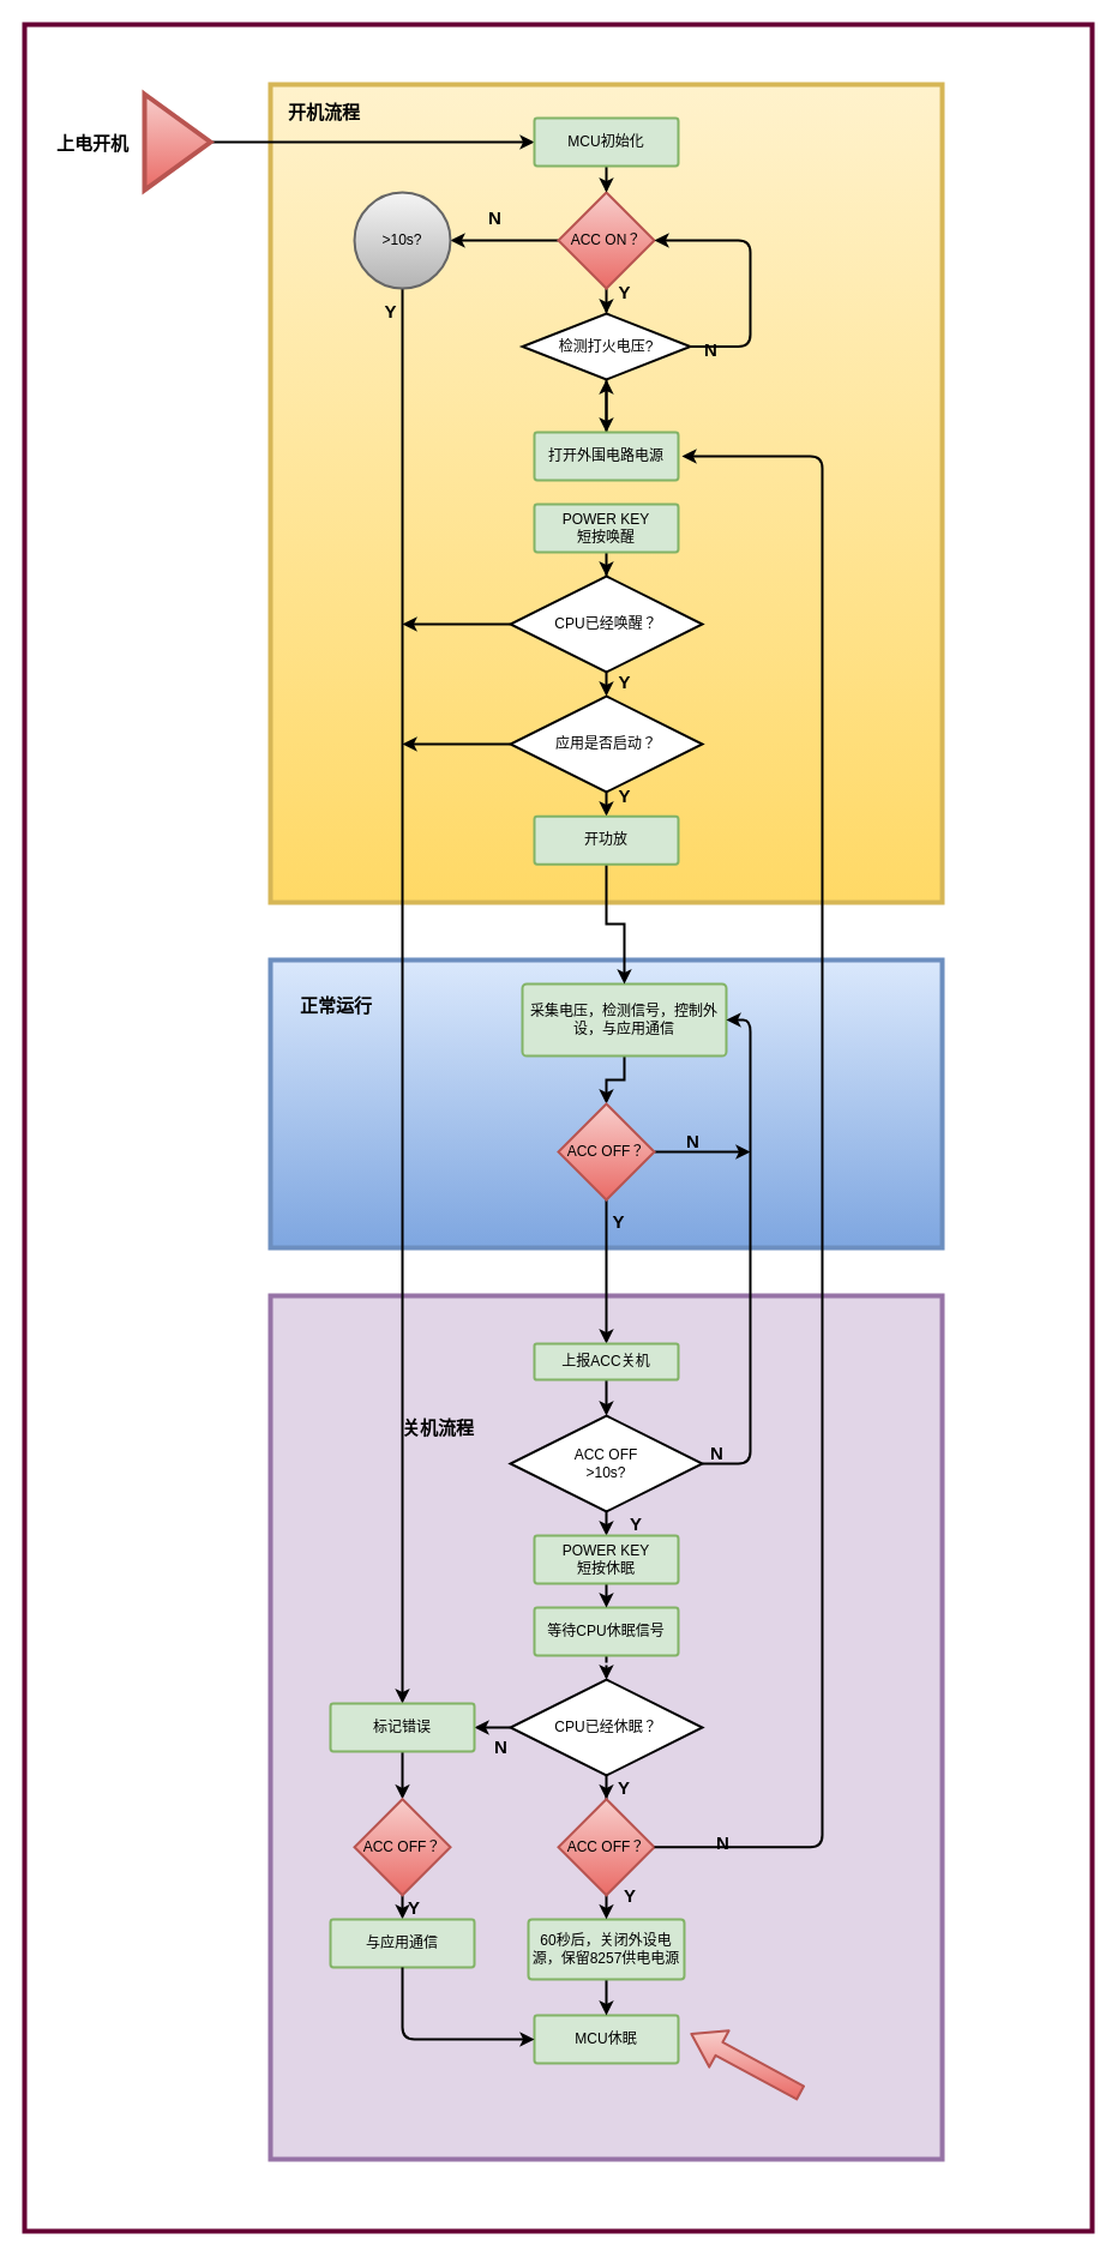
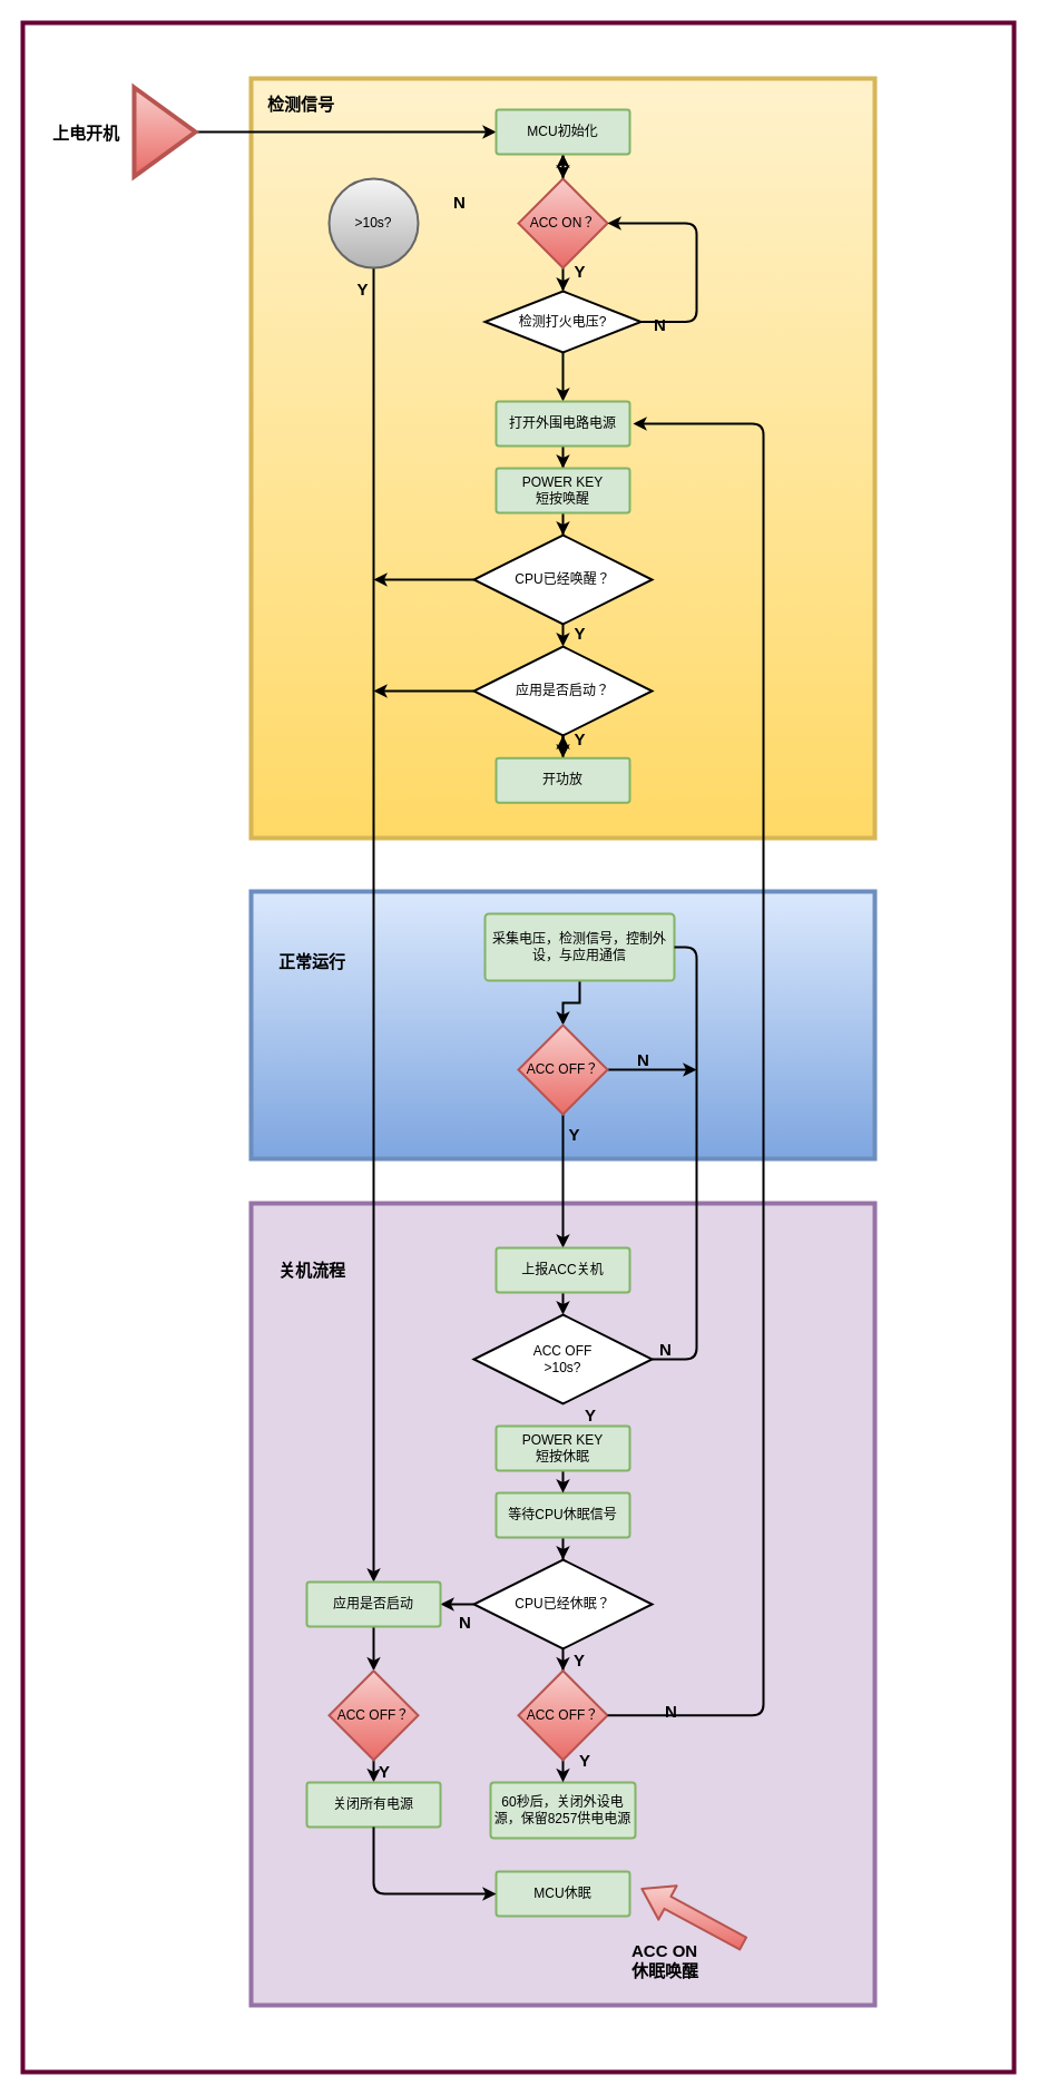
- <mxCell id="39" value="&lt;b&gt;开机流程&lt;/b&gt;" style="text;html=1;strokeColor=none;fillColor=none;align=center;verticalAlign=middle;whiteSpace=wrap;rounded=0;labelBackgroundColor=none;fontFamily=Helvetica;fontSize=15;" parent="1" vertex="1"><mxGeometry x="225" y="78" width="90" height="30" as="geometry" /></mxCell>
+ <mxCell id="39" value="&lt;b&gt;检测信号&lt;/b&gt;" style="text;html=1;strokeColor=none;fillColor=none;align=center;verticalAlign=middle;whiteSpace=wrap;rounded=0;labelBackgroundColor=none;fontFamily=Helvetica;fontSize=15;" parent="1" vertex="1"><mxGeometry x="225" y="78" width="90" height="30" as="geometry" /></mxCell>
- <mxCell id="7" value="" style="edgeStyle=orthogonalEdgeStyle;rounded=0;orthogonalLoop=1;jettySize=auto;html=1;strokeWidth=2;entryX=1;entryY=0.5;entryDx=0;entryDy=0;" edge="1" parent="1" source="8" target="76"><mxGeometry relative="1" as="geometry"><mxPoint x="385" y="200" as="targetPoint" /></mxGeometry></mxCell>
+ <mxCell id="7" value="" style="edgeStyle=orthogonalEdgeStyle;rounded=0;orthogonalLoop=1;jettySize=auto;html=1;strokeWidth=2;" edge="1" parent="1" source="8" target="38"><mxGeometry relative="1" as="geometry"><mxPoint x="385" y="200" as="targetPoint" /></mxGeometry></mxCell>
- <mxCell id="11" value="" style="edgeStyle=orthogonalEdgeStyle;rounded=0;orthogonalLoop=1;jettySize=auto;html=1;strokeWidth=2;" edge="1" parent="1" source="12" target="9"><mxGeometry relative="1" as="geometry"><mxPoint x="505" y="480" as="targetPoint" /></mxGeometry></mxCell>
+ <mxCell id="11" value="" style="edgeStyle=orthogonalEdgeStyle;rounded=0;orthogonalLoop=1;jettySize=auto;html=1;strokeWidth=2;" edge="1" parent="1" source="12" target="75"><mxGeometry relative="1" as="geometry"><mxPoint x="505" y="480" as="targetPoint" /></mxGeometry></mxCell>
- <mxCell id="50" value="" style="edgeStyle=orthogonalEdgeStyle;rounded=0;html=1;jettySize=auto;orthogonalLoop=1;strokeWidth=2;entryX=0.5;entryY=0;entryPerimeter=0;" parent="1" source="51" target="19" edge="1"><mxGeometry relative="1" as="geometry"><mxPoint x="505" y="900.143" as="targetPoint" /></mxGeometry></mxCell>
+ <mxCell id="50" value="" style="edgeStyle=orthogonalEdgeStyle;rounded=0;html=1;jettySize=auto;orthogonalLoop=1;strokeWidth=2;" parent="1" source="51" target="49" edge="1"><mxGeometry relative="1" as="geometry"><mxPoint x="505" y="900.143" as="targetPoint" /></mxGeometry></mxCell>
- <mxCell id="42" value="&lt;b&gt;正常运行&lt;/b&gt;" style="text;html=1;strokeColor=none;fillColor=none;align=center;verticalAlign=middle;whiteSpace=wrap;rounded=0;labelBackgroundColor=none;fontFamily=Helvetica;fontSize=15;" parent="1" vertex="1"><mxGeometry x="235" y="823" width="90" height="30" as="geometry" /></mxCell>
+ <mxCell id="42" value="&lt;b&gt;正常运行&lt;/b&gt;" style="text;html=1;strokeColor=none;fillColor=none;align=center;verticalAlign=middle;whiteSpace=wrap;rounded=0;labelBackgroundColor=none;fontFamily=Helvetica;fontSize=15;" parent="1" vertex="1"><mxGeometry x="235" y="848" width="90" height="30" as="geometry" /></mxCell>
- <mxCell id="53" value="" style="edgeStyle=elbowEdgeStyle;elbow=horizontal;endArrow=classic;html=1;strokeWidth=2;entryX=1;entryY=0.5;entryDx=0;entryDy=0;exitX=1;exitY=0.5;exitDx=0;exitDy=0;exitPerimeter=0;entryPerimeter=0;" parent="1" source="52" target="19" edge="1"><mxGeometry width="50" height="50" relative="1" as="geometry"><mxPoint x="585" y="1200" as="sourcePoint" /><mxPoint x="545" y="990" as="targetPoint" /><Array as="points"><mxPoint x="625" y="1160" /></Array></mxGeometry></mxCell>
+ <mxCell id="53" value="" style="edgeStyle=elbowEdgeStyle;elbow=horizontal;endArrow=none;html=1;strokeWidth=2;entryX=1;entryY=0.5;entryDx=0;entryDy=0;exitX=1;exitY=0.5;exitDx=0;exitDy=0;exitPerimeter=0;entryPerimeter=0;" parent="1" source="52" target="19" edge="1"><mxGeometry width="50" height="50" relative="1" as="geometry"><mxPoint x="585" y="1200" as="sourcePoint" /><mxPoint x="545" y="990" as="targetPoint" /><Array as="points"><mxPoint x="625" y="1160" /></Array></mxGeometry></mxCell>
- <mxCell id="25" value="上报ACC关机" style="strokeWidth=2;html=1;shape=mxgraph.flowchart.process;whiteSpace=wrap;fillColor=#d5e8d4;fontFamily=Helvetica;align=center;strokeColor=#82b366;" parent="1" vertex="1"><mxGeometry x="445" y="1120" width="120" height="30" as="geometry" /></mxCell>
+ <mxCell id="25" value="上报ACC关机" style="strokeWidth=2;html=1;shape=mxgraph.flowchart.process;whiteSpace=wrap;fillColor=#d5e8d4;fontFamily=Helvetica;align=center;strokeColor=#82b366;" parent="1" vertex="1"><mxGeometry x="445" y="1120" width="120" height="40" as="geometry" /></mxCell>
- <mxCell id="43" value="&lt;b&gt;关机流程&lt;/b&gt;" style="text;html=1;strokeColor=none;fillColor=none;align=center;verticalAlign=middle;whiteSpace=wrap;rounded=0;labelBackgroundColor=none;fontFamily=Helvetica;fontSize=15;" parent="1" vertex="1"><mxGeometry x="320" y="1175" width="90" height="30" as="geometry" /></mxCell>
+ <mxCell id="43" value="&lt;b&gt;关机流程&lt;/b&gt;" style="text;html=1;strokeColor=none;fillColor=none;align=center;verticalAlign=middle;whiteSpace=wrap;rounded=0;labelBackgroundColor=none;fontFamily=Helvetica;fontSize=15;" parent="1" vertex="1"><mxGeometry x="235" y="1125" width="90" height="30" as="geometry" /></mxCell>
- <mxCell id="23" style="edgeStyle=orthogonalEdgeStyle;rounded=1;html=1;entryX=0.5;entryY=0;endSize=6;jettySize=auto;orthogonalLoop=1;strokeWidth=2;fontFamily=Helvetica;fontSize=15;exitX=0.5;exitY=1;exitDx=0;exitDy=0;exitPerimeter=0;entryDx=0;entryDy=0;entryPerimeter=0;" parent="1" source="52" edge="1" target="45"><mxGeometry relative="1" as="geometry"><mxPoint x="504.759" y="1279.759" as="sourcePoint" /><mxPoint x="504.944" y="1300.056" as="targetPoint" /></mxGeometry></mxCell>
- <mxCell id="27" value="" style="edgeStyle=orthogonalEdgeStyle;rounded=0;orthogonalLoop=1;jettySize=auto;html=1;strokeWidth=2;dashed=1;" parent="1" source="28" target="57" edge="1"><mxGeometry relative="1" as="geometry" /></mxCell>
+ <mxCell id="27" value="" style="edgeStyle=orthogonalEdgeStyle;rounded=0;orthogonalLoop=1;jettySize=auto;html=1;strokeWidth=2;" parent="1" source="28" target="57" edge="1"><mxGeometry relative="1" as="geometry" /></mxCell>
- <mxCell id="61" value="&lt;font style=&quot;vertical-align: inherit&quot;&gt;&lt;font style=&quot;vertical-align: inherit&quot;&gt;标记错误&lt;/font&gt;&lt;/font&gt;" style="strokeWidth=2;html=1;shape=mxgraph.flowchart.process;whiteSpace=wrap;fillColor=#d5e8d4;fontFamily=Helvetica;align=center;strokeColor=#82b366;" parent="1" vertex="1"><mxGeometry x="275" y="1420" width="120" height="40" as="geometry" /></mxCell>
+ <mxCell id="61" value="&lt;font style=&quot;vertical-align: inherit&quot;&gt;&lt;font style=&quot;vertical-align: inherit&quot;&gt;应用是否启动&lt;/font&gt;&lt;/font&gt;" style="strokeWidth=2;html=1;shape=mxgraph.flowchart.process;whiteSpace=wrap;fillColor=#d5e8d4;fontFamily=Helvetica;align=center;strokeColor=#82b366;" parent="1" vertex="1"><mxGeometry x="275" y="1420" width="120" height="40" as="geometry" /></mxCell>
- <mxCell id="78" value="与应用通信&lt;br&gt;" style="strokeWidth=2;html=1;shape=mxgraph.flowchart.process;whiteSpace=wrap;fillColor=#d5e8d4;fontFamily=Helvetica;align=center;strokeColor=#82b366;" vertex="1" parent="1"><mxGeometry x="275" y="1600" width="120" height="40" as="geometry" /></mxCell>
+ <mxCell id="78" value="关闭所有电源&lt;br&gt;" style="strokeWidth=2;html=1;shape=mxgraph.flowchart.process;whiteSpace=wrap;fillColor=#d5e8d4;fontFamily=Helvetica;align=center;strokeColor=#82b366;" vertex="1" parent="1"><mxGeometry x="275" y="1600" width="120" height="40" as="geometry" /></mxCell>
- <mxCell id="29" value="" style="edgeStyle=orthogonalEdgeStyle;rounded=0;orthogonalLoop=1;jettySize=auto;html=1;strokeWidth=2;entryX=0.5;entryY=0;entryDx=0;entryDy=0;entryPerimeter=0;" parent="1" source="30" edge="1" target="26"><mxGeometry relative="1" as="geometry"><mxPoint x="505" y="1780" as="targetPoint" /></mxGeometry></mxCell>
+ <mxCell id="33" value="&lt;b&gt;&lt;font style=&quot;vertical-align: inherit&quot;&gt;&lt;font style=&quot;vertical-align: inherit&quot;&gt;ACC ON&lt;br&gt;休眠唤醒&lt;br&gt;&lt;/font&gt;&lt;/font&gt;&lt;/b&gt;" style="text;html=1;resizable=0;points=[];autosize=1;align=left;verticalAlign=top;spacingTop=-4;fontSize=15;fontFamily=Helvetica;" parent="1" vertex="1"><mxGeometry x="565" y="1740" width="80" height="40" as="geometry" /></mxCell>
